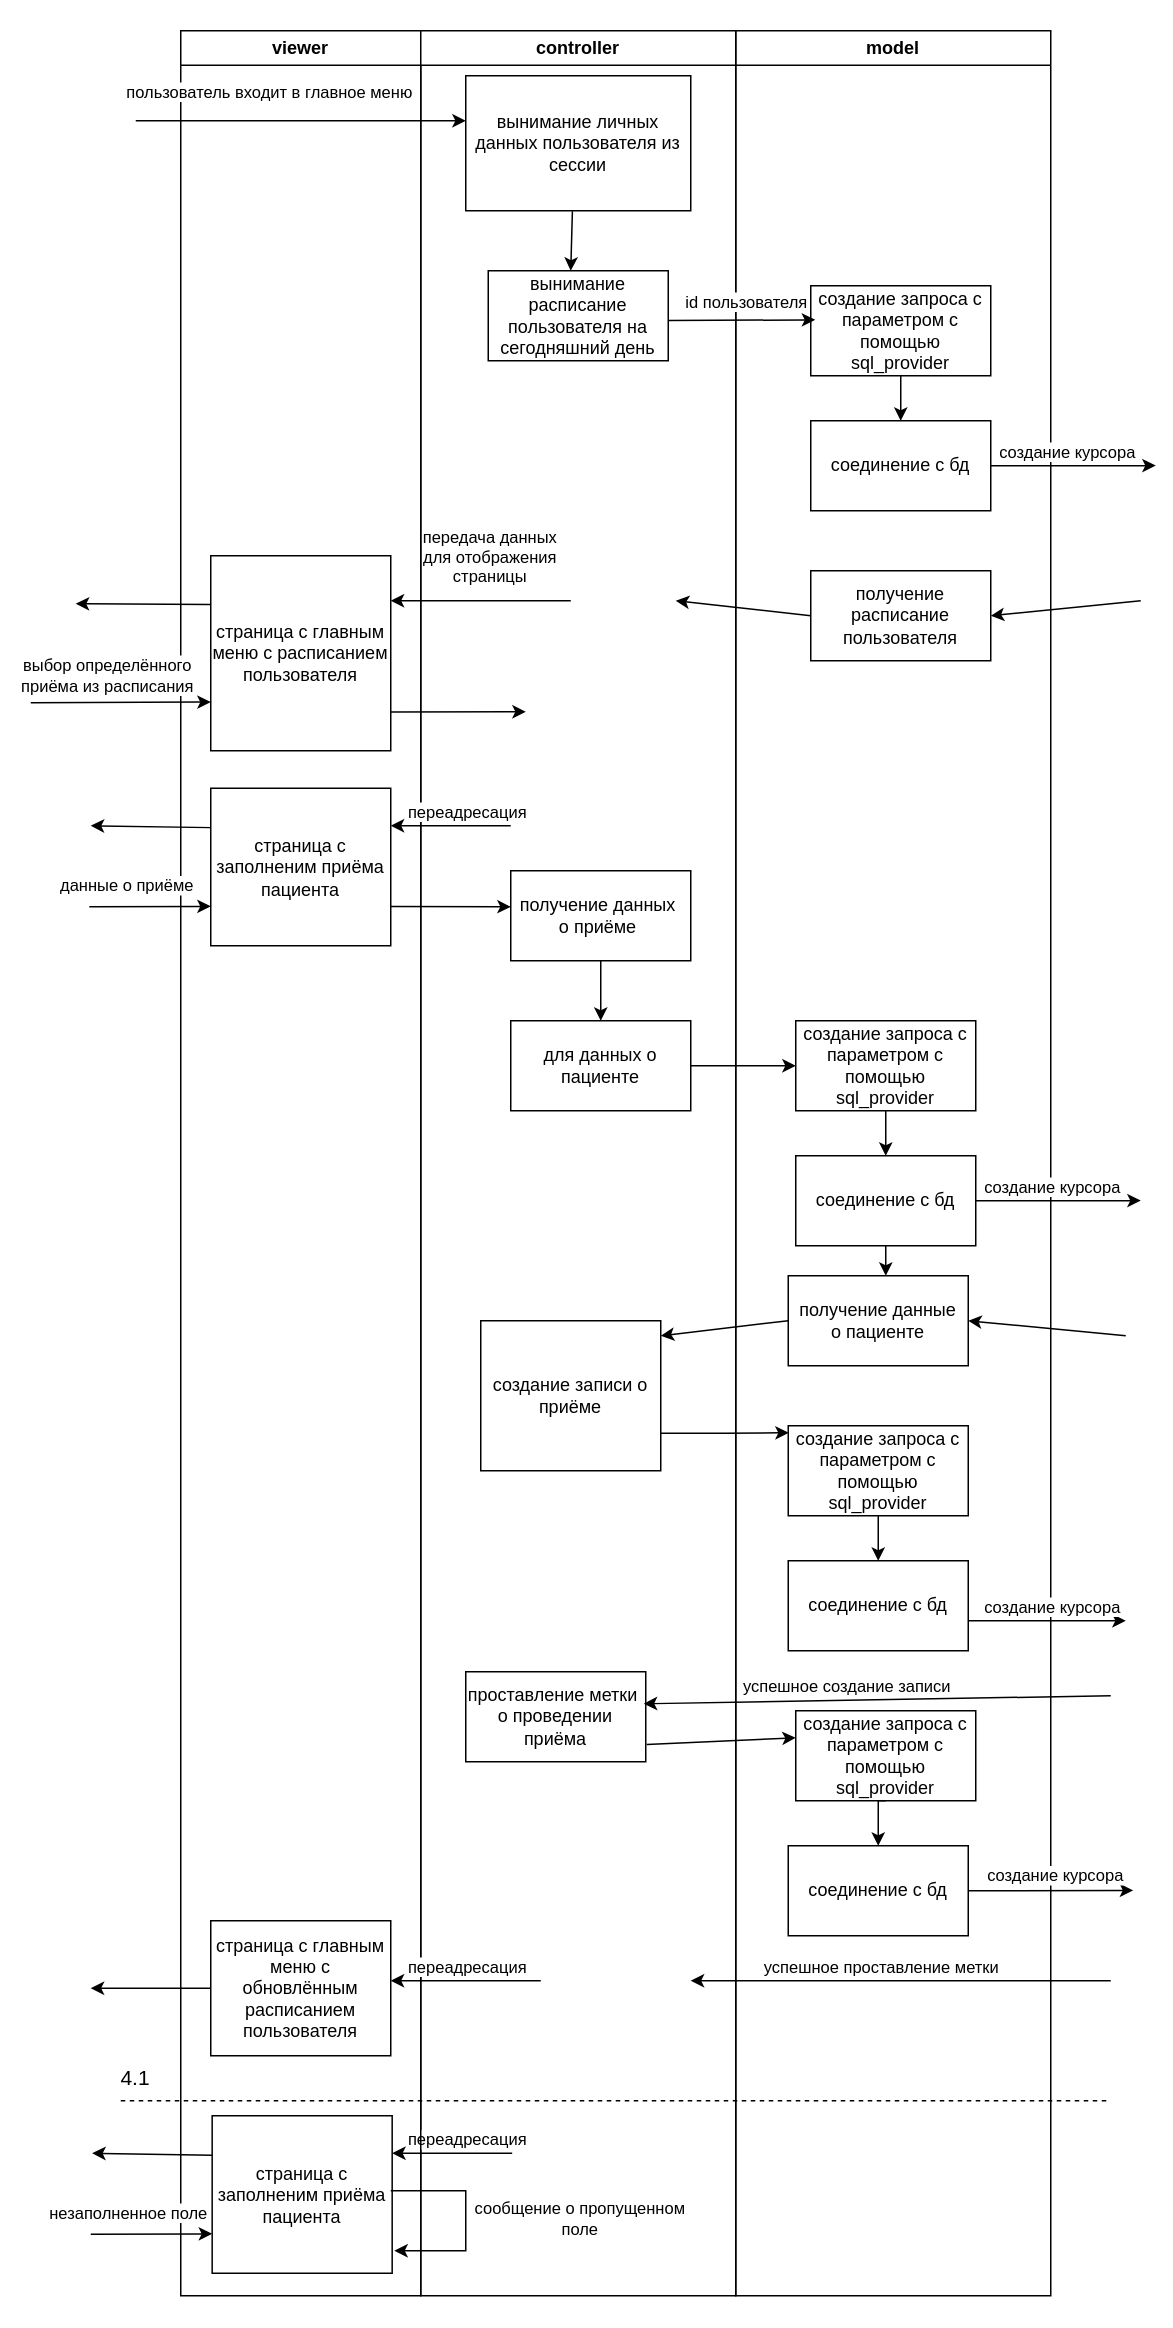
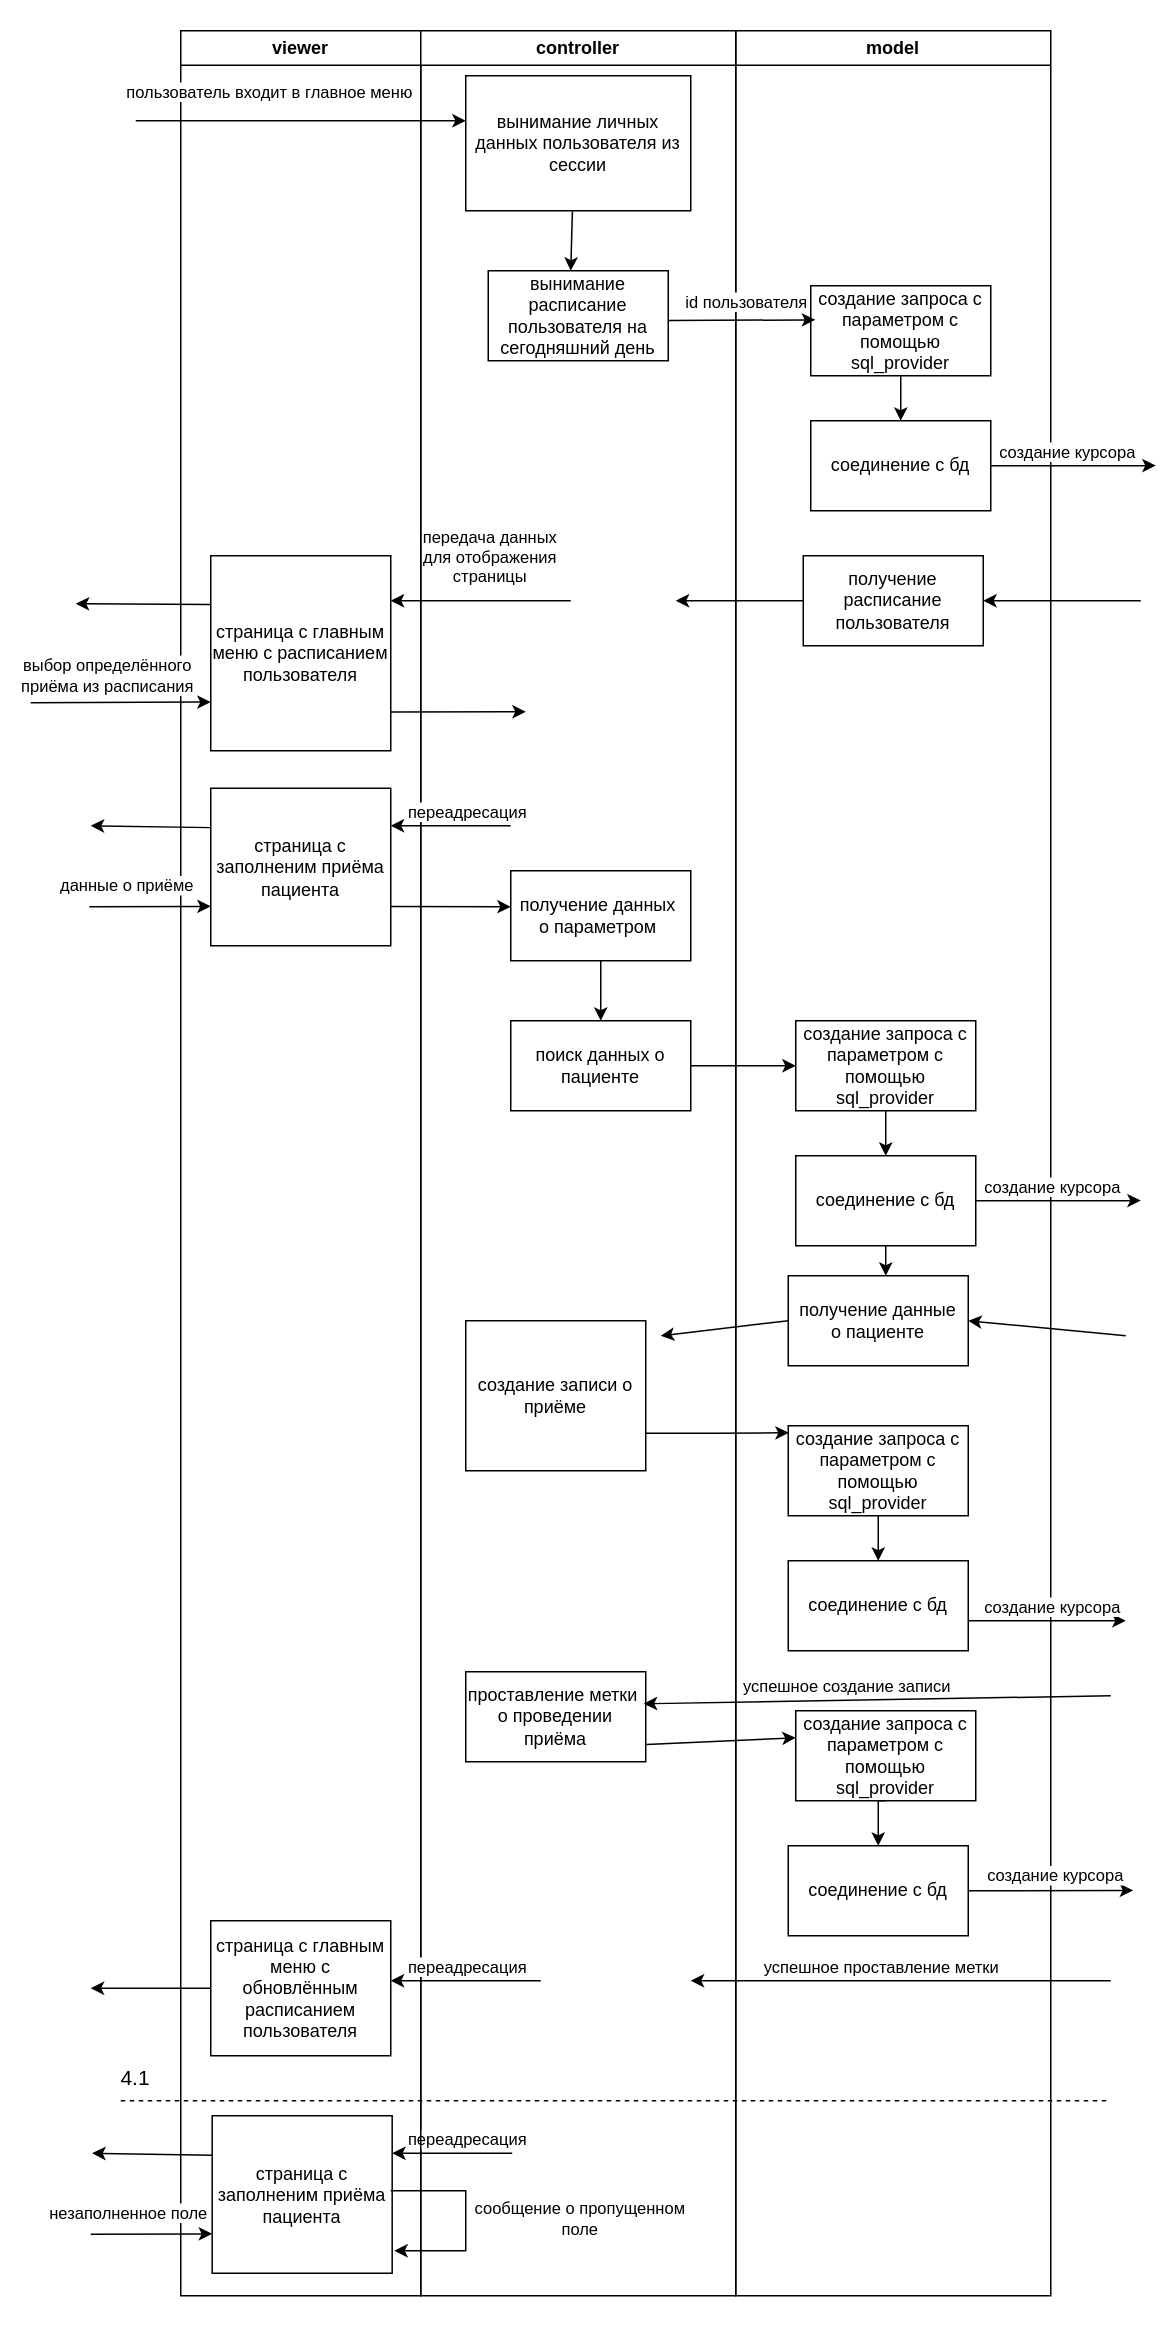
- <mxCell id="18" value="получение расписание пользователя" style="rounded=0;whiteSpace=wrap;html=1;" vertex="1" parent="12"><mxGeometry x="50" y="360" width="120" height="60" as="geometry" /></mxCell>
+ <mxCell id="18" value="получение расписание пользователя" style="rounded=0;whiteSpace=wrap;html=1;" vertex="1" parent="12"><mxGeometry x="45" y="350" width="120" height="60" as="geometry" /></mxCell>
- <mxCell id="44" value="получение данных&amp;nbsp;&lt;br&gt;о приёме&amp;nbsp;" style="rounded=0;whiteSpace=wrap;html=1;" vertex="1" parent="39"><mxGeometry x="60" y="560" width="120" height="60" as="geometry" /></mxCell>
+ <mxCell id="44" value="получение данных&amp;nbsp;&lt;br&gt;о параметром&amp;nbsp;" style="rounded=0;whiteSpace=wrap;html=1;" vertex="1" parent="39"><mxGeometry x="60" y="560" width="120" height="60" as="geometry" /></mxCell>
- <mxCell id="45" value="для данных о пациенте" style="rounded=0;whiteSpace=wrap;html=1;" vertex="1" parent="39"><mxGeometry x="60" y="660" width="120" height="60" as="geometry" /></mxCell>
+ <mxCell id="45" value="поиск данных о пациенте" style="rounded=0;whiteSpace=wrap;html=1;" vertex="1" parent="39"><mxGeometry x="60" y="660" width="120" height="60" as="geometry" /></mxCell>
- <mxCell id="46" value="создание записи о приёме" style="rounded=0;whiteSpace=wrap;html=1;" vertex="1" parent="39"><mxGeometry x="40" y="860" width="120" height="100" as="geometry" /></mxCell>
+ <mxCell id="46" value="создание записи о приёме" style="rounded=0;whiteSpace=wrap;html=1;" vertex="1" parent="39"><mxGeometry x="30" y="860" width="120" height="100" as="geometry" /></mxCell>
